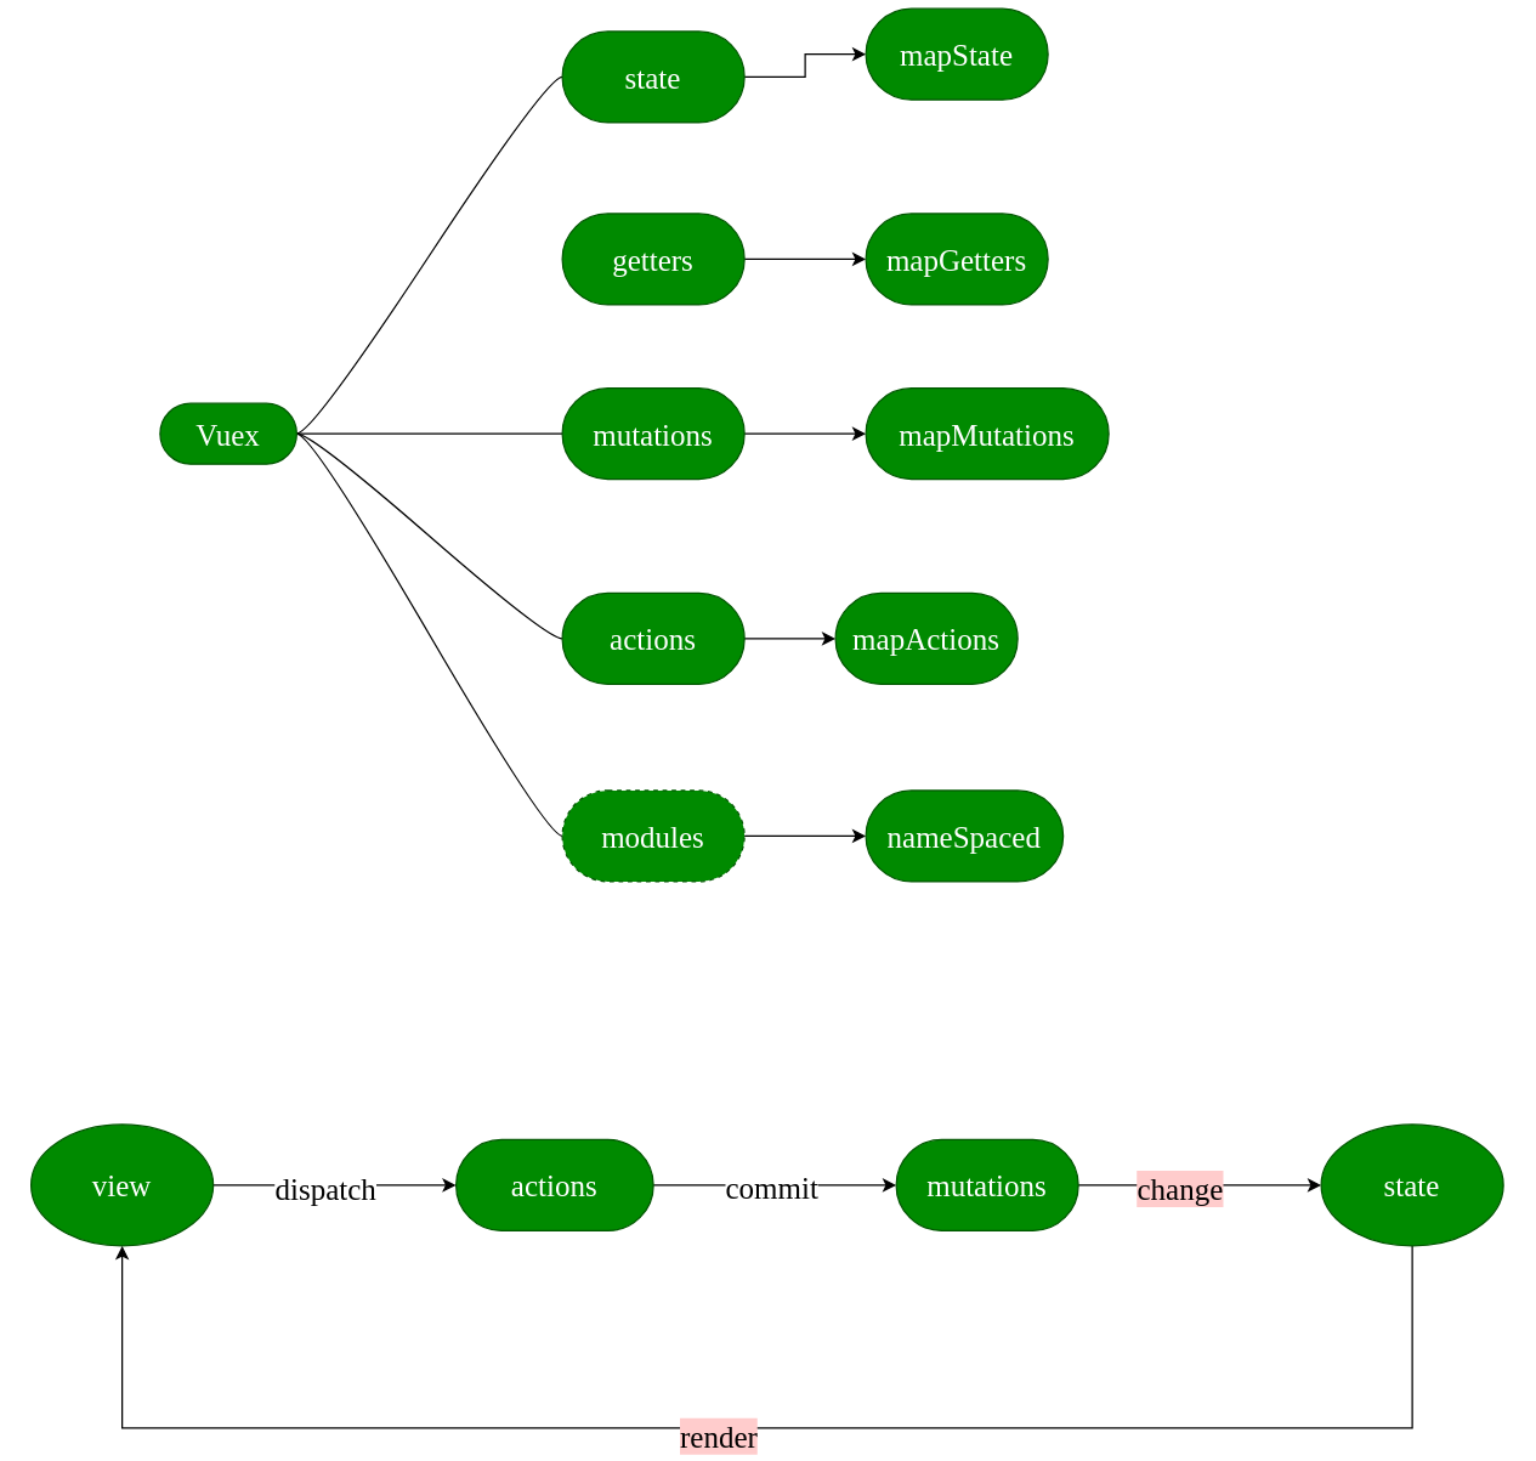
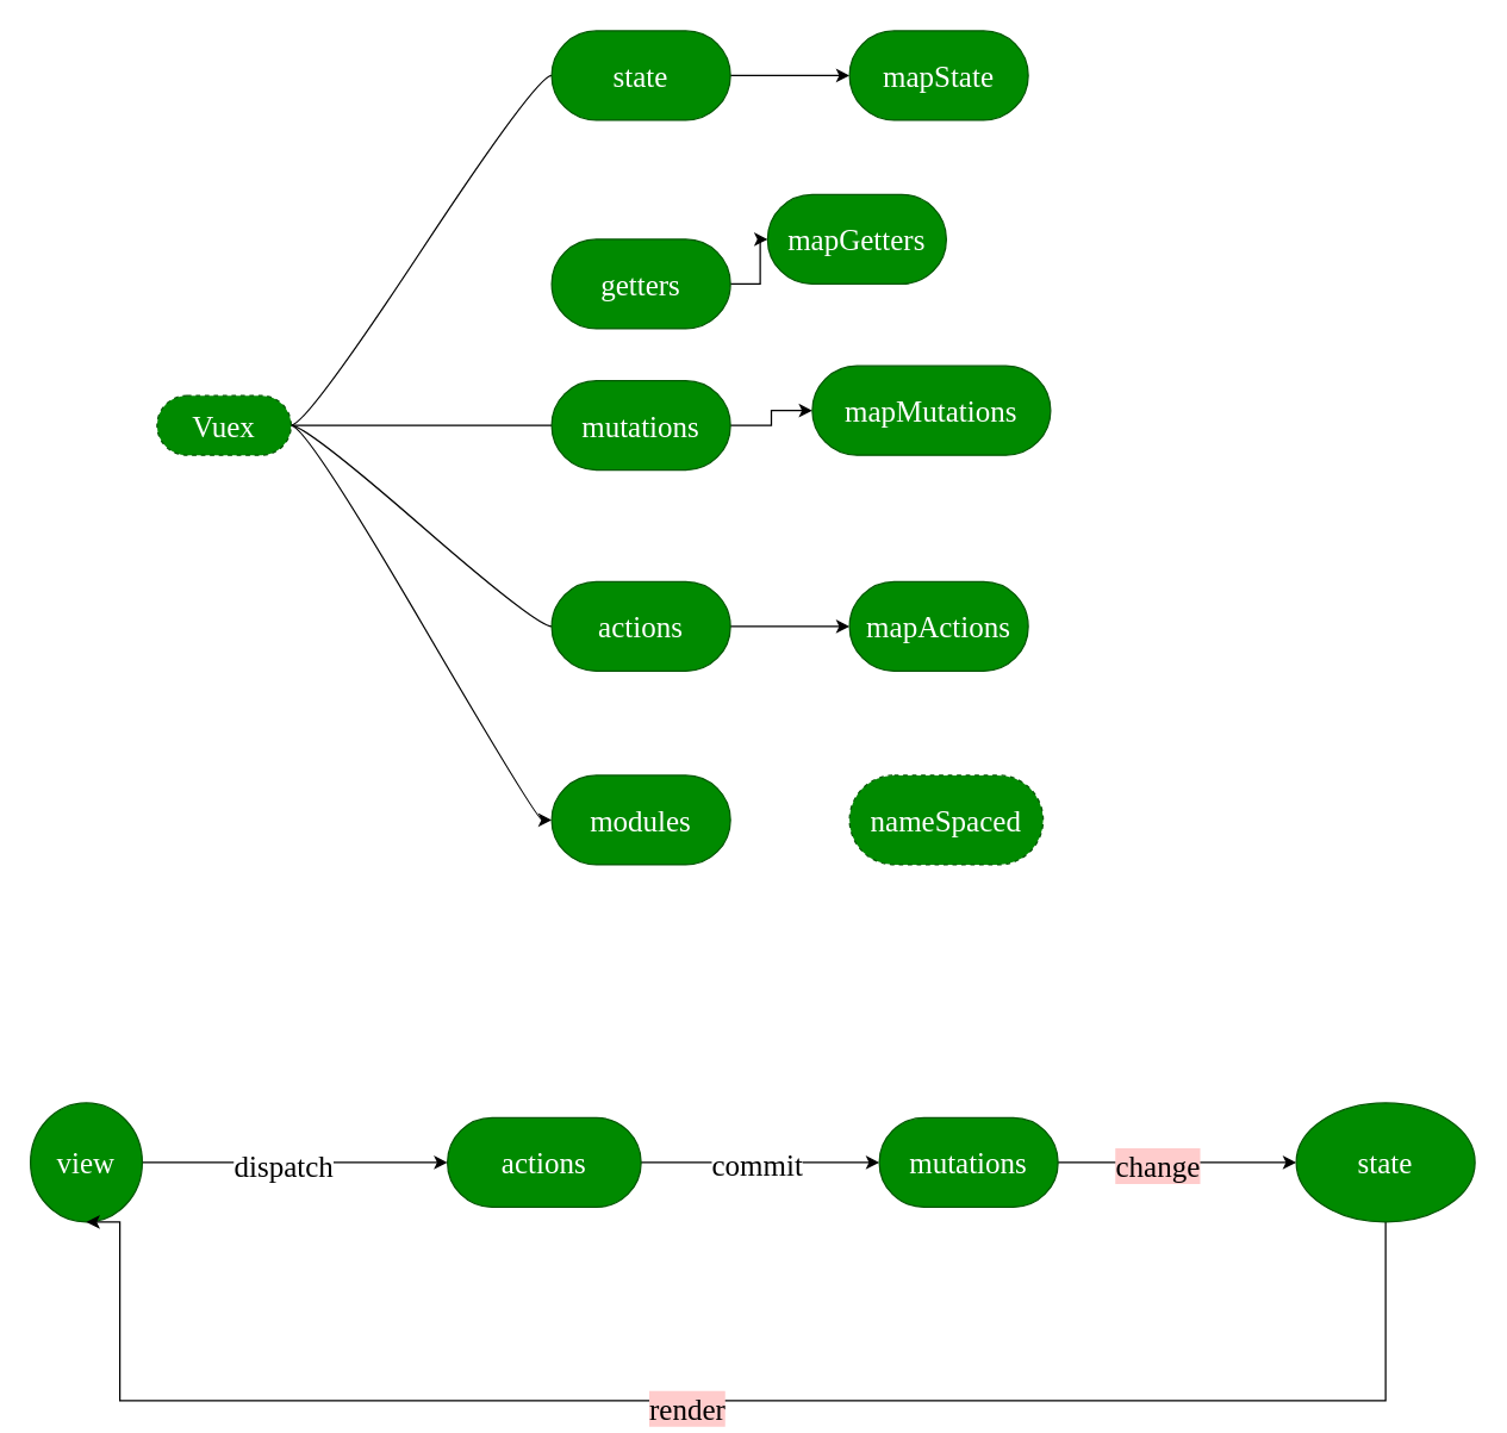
- <mxCell id="17" value="mapState" style="whiteSpace=wrap;html=1;fontSize=20;fontFamily=Comic Sans MS;fillColor=#008a00;strokeColor=#005700;fontColor=#ffffff;rounded=1;arcSize=50;strokeWidth=1;spacing=4;" vertex="1" parent="1"><mxGeometry x="570" y="5" width="120" height="60" as="geometry" /></mxCell>
+ <mxCell id="17" value="mapState" style="whiteSpace=wrap;html=1;fontSize=20;fontFamily=Comic Sans MS;fillColor=#008a00;strokeColor=#005700;fontColor=#ffffff;rounded=1;arcSize=50;strokeWidth=1;spacing=4;" vertex="1" parent="1"><mxGeometry x="570" y="20" width="120" height="60" as="geometry" /></mxCell>
- <mxCell id="10" value="getters" style="whiteSpace=wrap;html=1;fontSize=20;fontFamily=Comic Sans MS;fillColor=#008a00;strokeColor=#005700;fontColor=#ffffff;rounded=1;arcSize=50;strokeWidth=1;spacing=4;" vertex="1" parent="1"><mxGeometry x="370" y="140" width="120" height="60" as="geometry" /></mxCell>
+ <mxCell id="10" value="getters" style="whiteSpace=wrap;html=1;fontSize=20;fontFamily=Comic Sans MS;fillColor=#008a00;strokeColor=#005700;fontColor=#ffffff;rounded=1;arcSize=50;strokeWidth=1;spacing=4;" vertex="1" parent="1"><mxGeometry x="370" y="160" width="120" height="60" as="geometry" /></mxCell>
- <mxCell id="18" value="mapGetters" style="whiteSpace=wrap;html=1;fontSize=20;fontFamily=Comic Sans MS;fillColor=#008a00;strokeColor=#005700;fontColor=#ffffff;rounded=1;arcSize=50;strokeWidth=1;spacing=4;" vertex="1" parent="1"><mxGeometry x="570" y="140" width="120" height="60" as="geometry" /></mxCell>
+ <mxCell id="18" value="mapGetters" style="whiteSpace=wrap;html=1;fontSize=20;fontFamily=Comic Sans MS;fillColor=#008a00;strokeColor=#005700;fontColor=#ffffff;rounded=1;arcSize=50;strokeWidth=1;spacing=4;" vertex="1" parent="1"><mxGeometry x="515" y="130" width="120" height="60" as="geometry" /></mxCell>
- <mxCell id="6" value="Vuex" style="whiteSpace=wrap;html=1;rounded=1;arcSize=50;align=center;verticalAlign=middle;strokeWidth=1;autosize=1;spacing=4;treeFolding=1;treeMoving=1;newEdgeStyle={&quot;edgeStyle&quot;:&quot;entityRelationEdgeStyle&quot;,&quot;startArrow&quot;:&quot;none&quot;,&quot;endArrow&quot;:&quot;none&quot;,&quot;segment&quot;:10,&quot;curved&quot;:1,&quot;sourcePerimeterSpacing&quot;:0,&quot;targetPerimeterSpacing&quot;:0};fontFamily=Comic Sans MS;fillColor=#008a00;fontColor=#ffffff;strokeColor=#005700;fontSize=20;" vertex="1" parent="1"><mxGeometry x="105" y="265" width="90" height="40" as="geometry" /></mxCell>
+ <mxCell id="6" value="Vuex" style="whiteSpace=wrap;html=1;rounded=1;arcSize=50;align=center;verticalAlign=middle;strokeWidth=1;autosize=1;spacing=4;treeFolding=1;treeMoving=1;newEdgeStyle={&quot;edgeStyle&quot;:&quot;entityRelationEdgeStyle&quot;,&quot;startArrow&quot;:&quot;none&quot;,&quot;endArrow&quot;:&quot;none&quot;,&quot;segment&quot;:10,&quot;curved&quot;:1,&quot;sourcePerimeterSpacing&quot;:0,&quot;targetPerimeterSpacing&quot;:0};fontFamily=Comic Sans MS;fillColor=#008a00;fontColor=#ffffff;strokeColor=#005700;fontSize=20;dashed=1;" vertex="1" parent="1"><mxGeometry x="105" y="265" width="90" height="40" as="geometry" /></mxCell>
- <mxCell id="19" value="&lt;div style=&quot;text-align: start;&quot;&gt;mapMutations&lt;/div&gt;" style="whiteSpace=wrap;html=1;fontSize=20;fontFamily=Comic Sans MS;fillColor=#008a00;strokeColor=#005700;fontColor=#ffffff;rounded=1;arcSize=50;strokeWidth=1;spacing=4;" vertex="1" parent="1"><mxGeometry x="570" y="255" width="160" height="60" as="geometry" /></mxCell>
+ <mxCell id="19" value="&lt;div style=&quot;text-align: start;&quot;&gt;mapMutations&lt;/div&gt;" style="whiteSpace=wrap;html=1;fontSize=20;fontFamily=Comic Sans MS;fillColor=#008a00;strokeColor=#005700;fontColor=#ffffff;rounded=1;arcSize=50;strokeWidth=1;spacing=4;" vertex="1" parent="1"><mxGeometry x="545" y="245" width="160" height="60" as="geometry" /></mxCell>
- <mxCell id="20" value="mapActions" style="whiteSpace=wrap;html=1;fontSize=20;fontFamily=Comic Sans MS;fillColor=#008a00;strokeColor=#005700;fontColor=#ffffff;rounded=1;arcSize=50;strokeWidth=1;spacing=4;" vertex="1" parent="1"><mxGeometry x="550" y="390" width="120" height="60" as="geometry" /></mxCell>
+ <mxCell id="20" value="mapActions" style="whiteSpace=wrap;html=1;fontSize=20;fontFamily=Comic Sans MS;fillColor=#008a00;strokeColor=#005700;fontColor=#ffffff;rounded=1;arcSize=50;strokeWidth=1;spacing=4;" vertex="1" parent="1"><mxGeometry x="570" y="390" width="120" height="60" as="geometry" /></mxCell>
- <mxCell id="5" value="" style="edgeStyle=entityRelationEdgeStyle;rounded=0;orthogonalLoop=1;jettySize=auto;html=1;startArrow=none;endArrow=none;segment=10;curved=1;sourcePerimeterSpacing=0;targetPerimeterSpacing=0;" edge="1" parent="1" source="6" target="16"><mxGeometry relative="1" as="geometry" /></mxCell>
+ <mxCell id="5" value="" style="edgeStyle=entityRelationEdgeStyle;rounded=0;orthogonalLoop=1;jettySize=auto;html=1;startArrow=none;endArrow=classic;segment=10;curved=1;sourcePerimeterSpacing=0;targetPerimeterSpacing=0;" edge="1" parent="1" source="6" target="16"><mxGeometry relative="1" as="geometry" /></mxCell>
- <mxCell id="16" value="modules" style="whiteSpace=wrap;html=1;fontSize=20;fontFamily=Comic Sans MS;fillColor=#008a00;strokeColor=#005700;fontColor=#ffffff;rounded=1;arcSize=50;strokeWidth=1;spacing=4;dashed=1;" vertex="1" parent="1"><mxGeometry x="370" y="520" width="120" height="60" as="geometry" /></mxCell>
+ <mxCell id="16" value="modules" style="whiteSpace=wrap;html=1;fontSize=20;fontFamily=Comic Sans MS;fillColor=#008a00;strokeColor=#005700;fontColor=#ffffff;rounded=1;arcSize=50;strokeWidth=1;spacing=4;" vertex="1" parent="1"><mxGeometry x="370" y="520" width="120" height="60" as="geometry" /></mxCell>
- <mxCell id="15" value="" style="edgeStyle=orthogonalEdgeStyle;rounded=0;orthogonalLoop=1;jettySize=auto;html=1;" edge="1" parent="1" source="16" target="21"><mxGeometry relative="1" as="geometry" /></mxCell>
- <mxCell id="21" value="nameSpaced" style="whiteSpace=wrap;html=1;fontSize=20;fontFamily=Comic Sans MS;fillColor=#008a00;strokeColor=#005700;fontColor=#ffffff;rounded=1;arcSize=50;strokeWidth=1;spacing=4;" vertex="1" parent="1"><mxGeometry x="570" y="520" width="130" height="60" as="geometry" /></mxCell>
+ <mxCell id="21" value="nameSpaced" style="whiteSpace=wrap;html=1;fontSize=20;fontFamily=Comic Sans MS;fillColor=#008a00;strokeColor=#005700;fontColor=#ffffff;rounded=1;arcSize=50;strokeWidth=1;spacing=4;dashed=1;" vertex="1" parent="1"><mxGeometry x="570" y="520" width="130" height="60" as="geometry" /></mxCell>
- <mxCell id="30" value="view" style="ellipse;whiteSpace=wrap;html=1;fillColor=#008a00;fontColor=#ffffff;strokeColor=#005700;fontSize=20;fontFamily=Comic Sans MS;" vertex="1" parent="1"><mxGeometry x="20" y="740" width="120" height="80" as="geometry" /></mxCell>
+ <mxCell id="30" value="view" style="ellipse;whiteSpace=wrap;html=1;fillColor=#008a00;fontColor=#ffffff;strokeColor=#005700;fontSize=20;fontFamily=Comic Sans MS;" vertex="1" parent="1"><mxGeometry x="20" y="740" width="75" height="80" as="geometry" /></mxCell>
